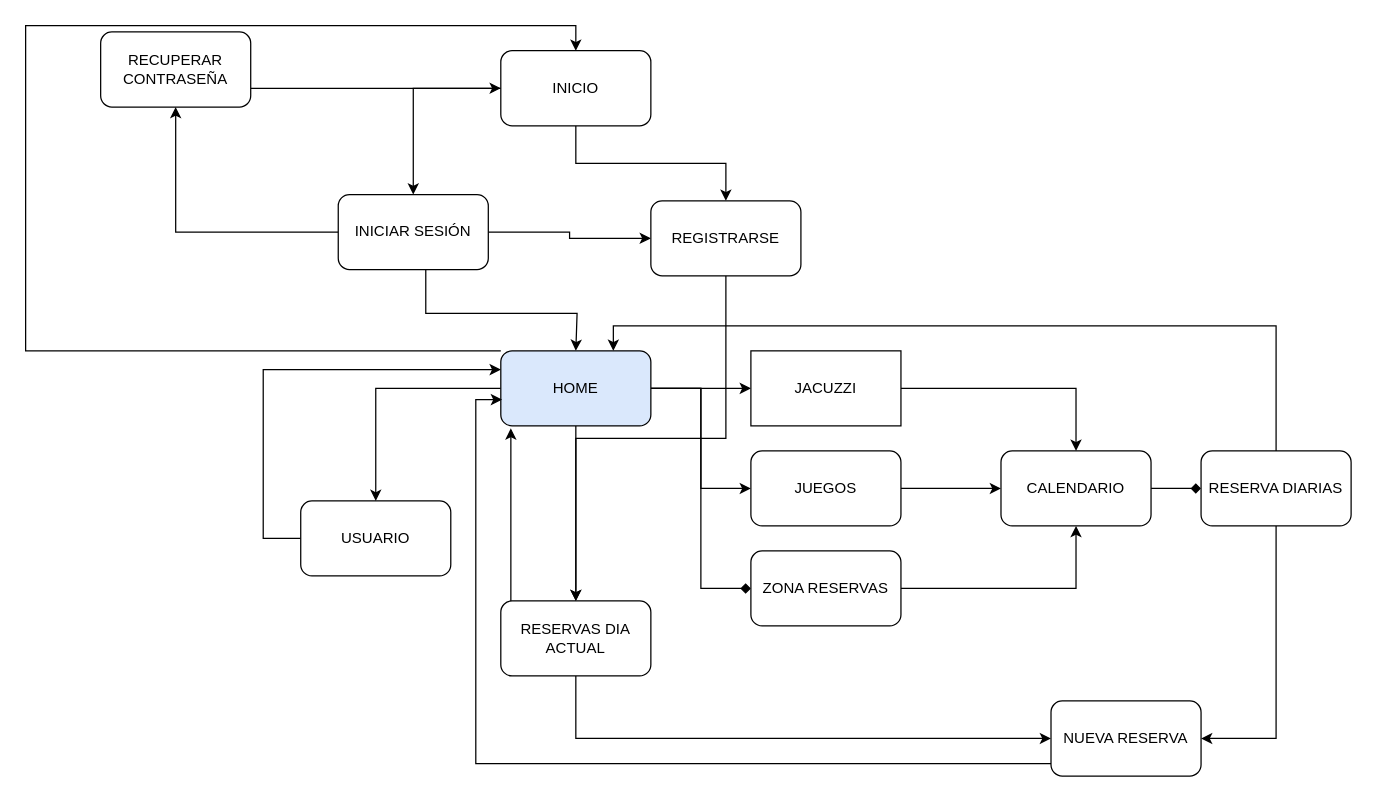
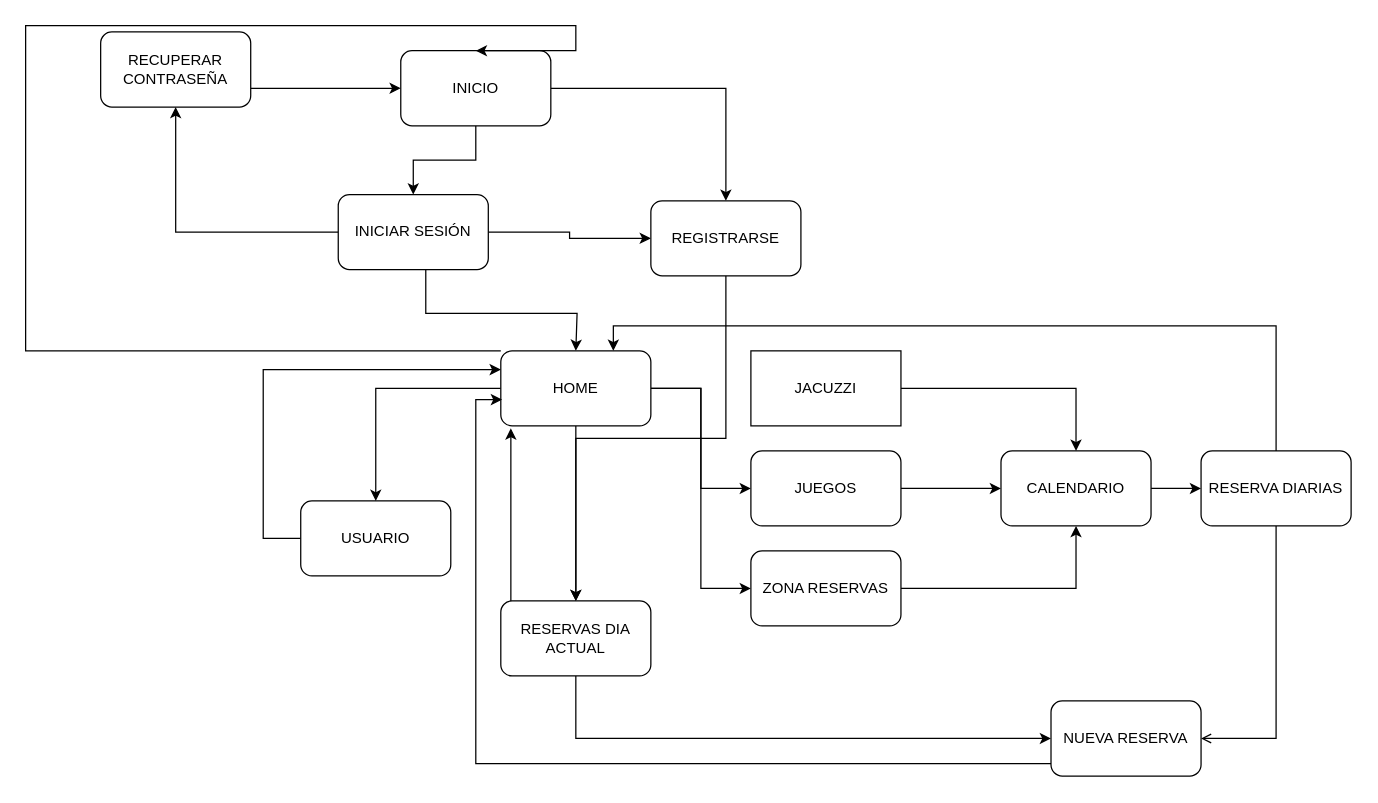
- <mxCell id="4" value="INICIO" style="rounded=1;whiteSpace=wrap;html=1;" vertex="1" parent="1"><mxGeometry x="400" y="40" width="120" height="60" as="geometry" /></mxCell>
+ <mxCell id="4" value="INICIO" style="rounded=1;whiteSpace=wrap;html=1;" vertex="1" parent="1"><mxGeometry x="320" y="40" width="120" height="60" as="geometry" /></mxCell>
- <mxCell id="17" value="HOME" style="rounded=1;whiteSpace=wrap;html=1;fillColor=#dae8fc;" vertex="1" parent="1"><mxGeometry x="400" y="280" width="120" height="60" as="geometry" /></mxCell>
+ <mxCell id="17" value="HOME" style="rounded=1;whiteSpace=wrap;html=1;" vertex="1" parent="1"><mxGeometry x="400" y="280" width="120" height="60" as="geometry" /></mxCell>
- <mxCell id="11" style="edgeStyle=orthogonalEdgeStyle;rounded=0;orthogonalLoop=1;jettySize=auto;html=1;entryX=0;entryY=0.5;entryDx=0;entryDy=0;" edge="1" parent="1" source="17" target="25"><mxGeometry relative="1" as="geometry" /></mxCell>
- <mxCell id="22" value="" style="edgeStyle=orthogonalEdgeStyle;rounded=0;orthogonalLoop=1;jettySize=auto;html=1;endArrow=diamond;" edge="1" parent="1" source="23" target="34"><mxGeometry relative="1" as="geometry" /></mxCell>
+ <mxCell id="22" value="" style="edgeStyle=orthogonalEdgeStyle;rounded=0;orthogonalLoop=1;jettySize=auto;html=1;" edge="1" parent="1" source="23" target="34"><mxGeometry relative="1" as="geometry" /></mxCell>
- <mxCell id="13" style="edgeStyle=orthogonalEdgeStyle;rounded=0;orthogonalLoop=1;jettySize=auto;html=1;entryX=0;entryY=0.5;entryDx=0;entryDy=0;endArrow=diamond;" edge="1" parent="1" source="17" target="29"><mxGeometry relative="1" as="geometry" /></mxCell>
+ <mxCell id="13" style="edgeStyle=orthogonalEdgeStyle;rounded=0;orthogonalLoop=1;jettySize=auto;html=1;entryX=0;entryY=0.5;entryDx=0;entryDy=0;" edge="1" parent="1" source="17" target="29"><mxGeometry relative="1" as="geometry" /></mxCell>
- <mxCell id="33" style="edgeStyle=orthogonalEdgeStyle;rounded=0;orthogonalLoop=1;jettySize=auto;html=1;entryX=1;entryY=0.5;entryDx=0;entryDy=0;" edge="1" parent="1" source="34" target="37"><mxGeometry relative="1" as="geometry" /></mxCell>
+ <mxCell id="33" style="edgeStyle=orthogonalEdgeStyle;rounded=0;orthogonalLoop=1;jettySize=auto;html=1;entryX=1;entryY=0.5;entryDx=0;entryDy=0;endArrow=open;" edge="1" parent="1" source="34" target="37"><mxGeometry relative="1" as="geometry" /></mxCell>
